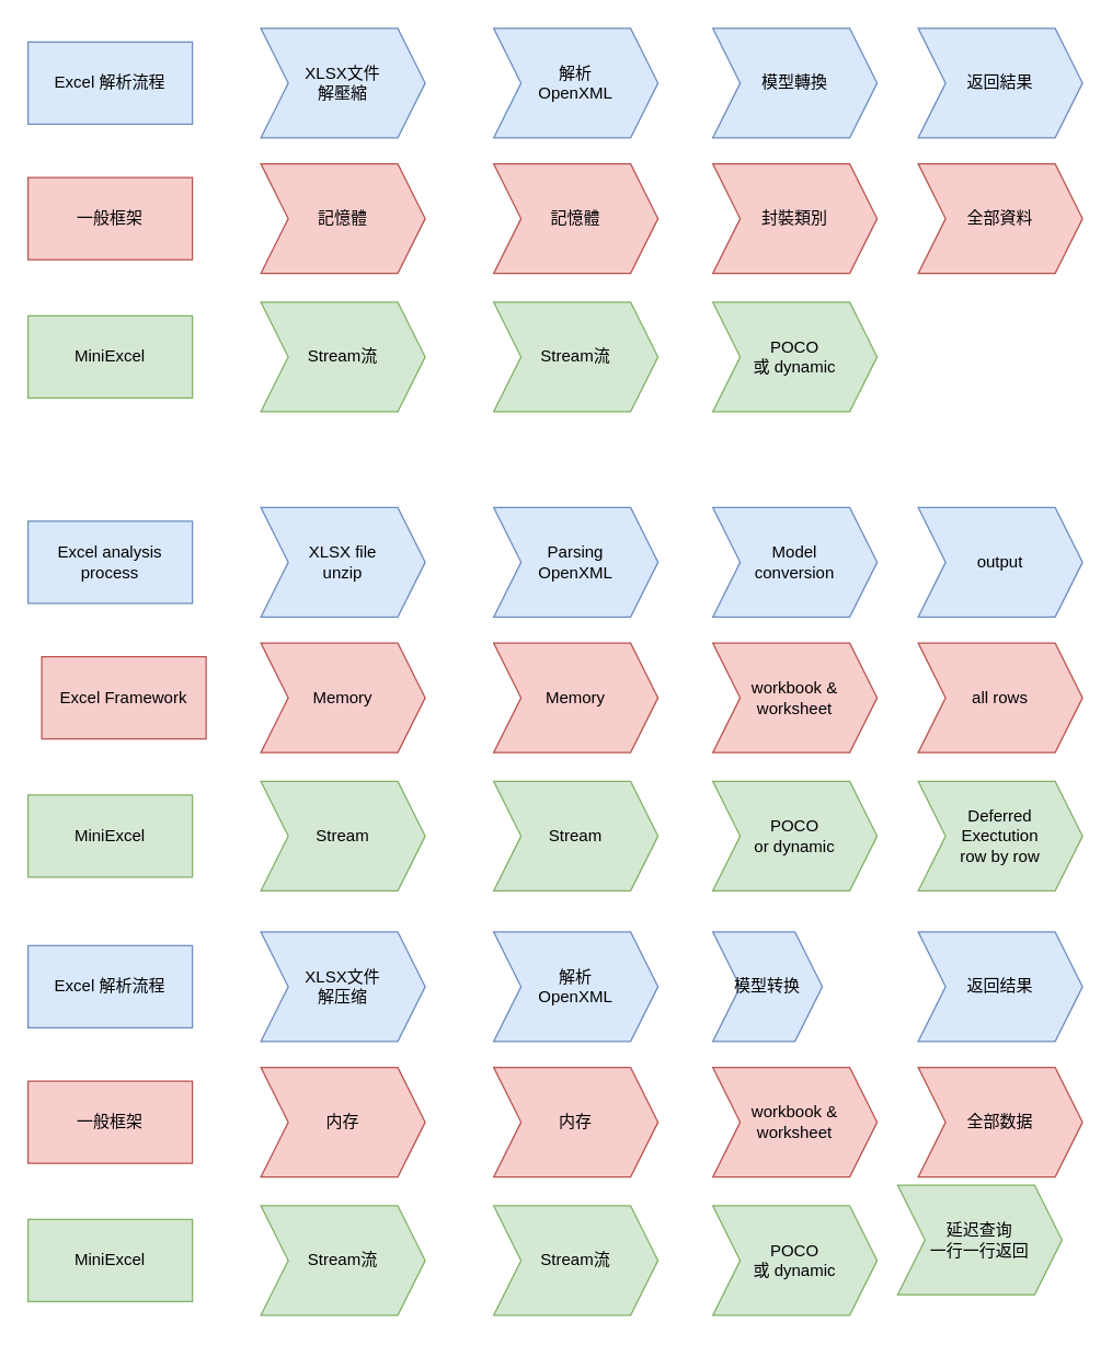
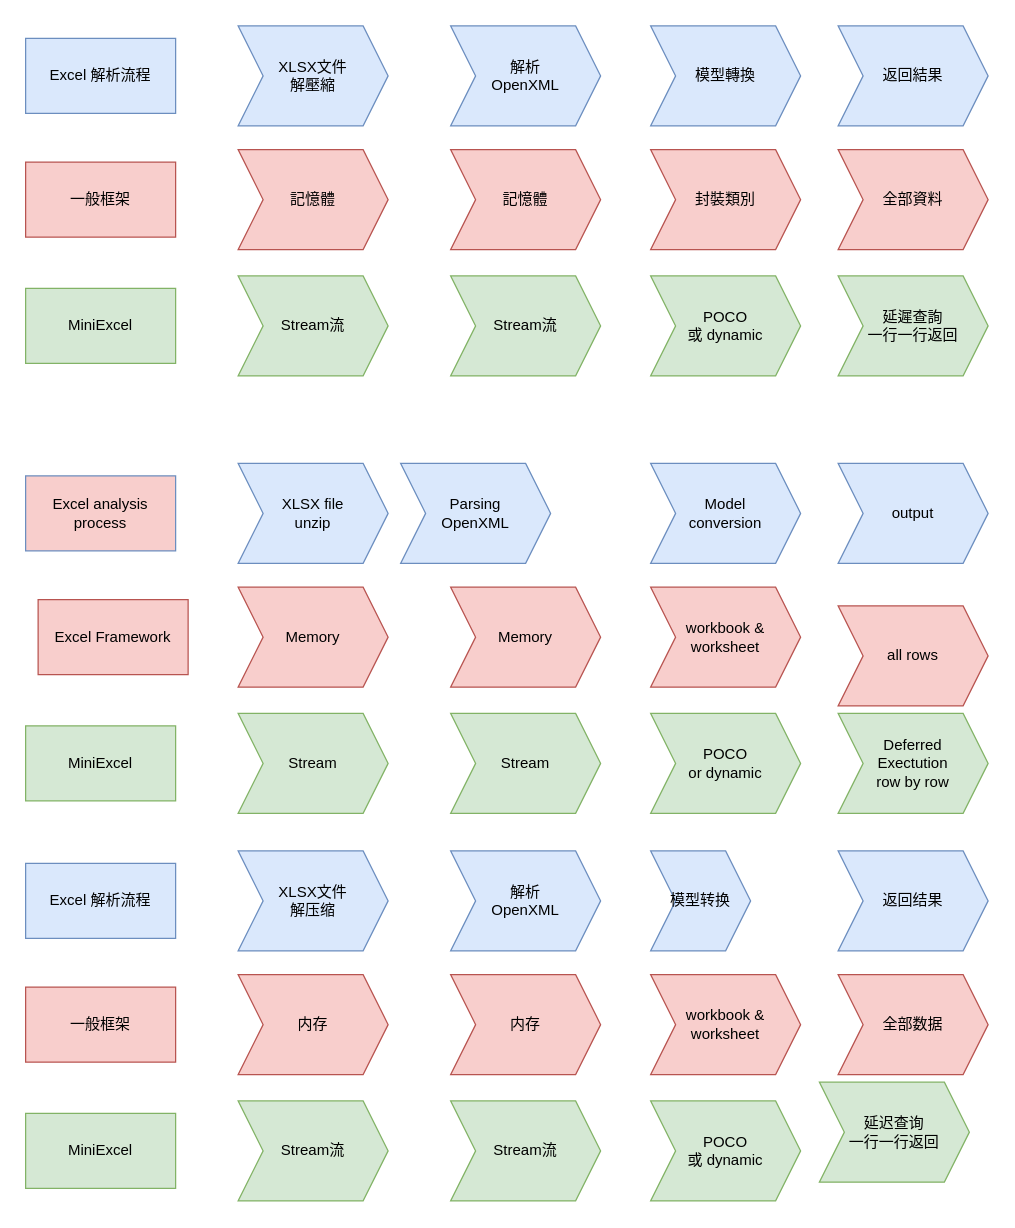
+ <mxCell id="15" value="延遲查詢&lt;br&gt;一行一行返回" style="shape=step;perimeter=stepPerimeter;whiteSpace=wrap;html=1;fixedSize=1;fillColor=#d5e8d4;strokeColor=#82b366;" vertex="1" parent="1"><mxGeometry x="670" y="220" width="120" height="80" as="geometry" /></mxCell>
- <mxCell id="18" value="Excel analysis process" style="rounded=0;whiteSpace=wrap;html=1;fillColor=#dae8fc;strokeColor=#6c8ebf;" vertex="1" parent="1"><mxGeometry x="20" y="380" width="120" height="60" as="geometry" /></mxCell>
+ <mxCell id="18" value="Excel analysis process" style="rounded=0;whiteSpace=wrap;html=1;fillColor=#f8cecc;strokeColor=#6c8ebf;" vertex="1" parent="1"><mxGeometry x="20" y="380" width="120" height="60" as="geometry" /></mxCell>
- <mxCell id="19" value="&lt;div&gt;Parsing&lt;/div&gt;&lt;div&gt;OpenXML&lt;/div&gt;" style="shape=step;perimeter=stepPerimeter;whiteSpace=wrap;html=1;fixedSize=1;fillColor=#dae8fc;strokeColor=#6c8ebf;" vertex="1" parent="1"><mxGeometry x="360" y="370" width="120" height="80" as="geometry" /></mxCell>
+ <mxCell id="19" value="&lt;div&gt;Parsing&lt;/div&gt;&lt;div&gt;OpenXML&lt;/div&gt;" style="shape=step;perimeter=stepPerimeter;whiteSpace=wrap;html=1;fixedSize=1;fillColor=#dae8fc;strokeColor=#6c8ebf;" vertex="1" parent="1"><mxGeometry x="320" y="370" width="120" height="80" as="geometry" /></mxCell>
- <mxCell id="31" value="all rows" style="shape=step;perimeter=stepPerimeter;whiteSpace=wrap;html=1;fixedSize=1;fillColor=#f8cecc;strokeColor=#b85450;" vertex="1" parent="1"><mxGeometry x="670" y="469" width="120" height="80" as="geometry" /></mxCell>
+ <mxCell id="31" value="all rows" style="shape=step;perimeter=stepPerimeter;whiteSpace=wrap;html=1;fixedSize=1;fillColor=#f8cecc;strokeColor=#b85450;" vertex="1" parent="1"><mxGeometry x="670" y="484" width="120" height="80" as="geometry" /></mxCell>
